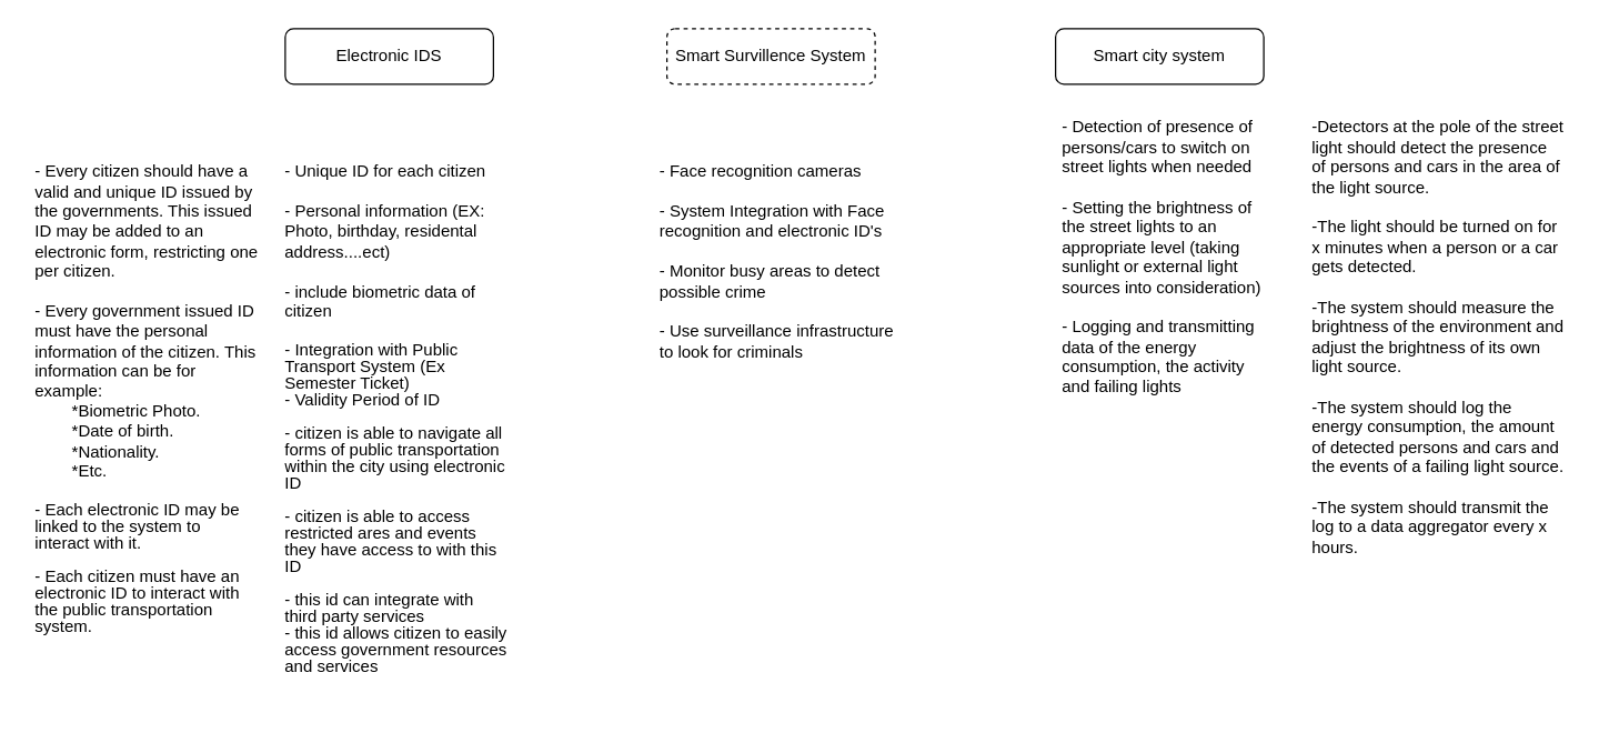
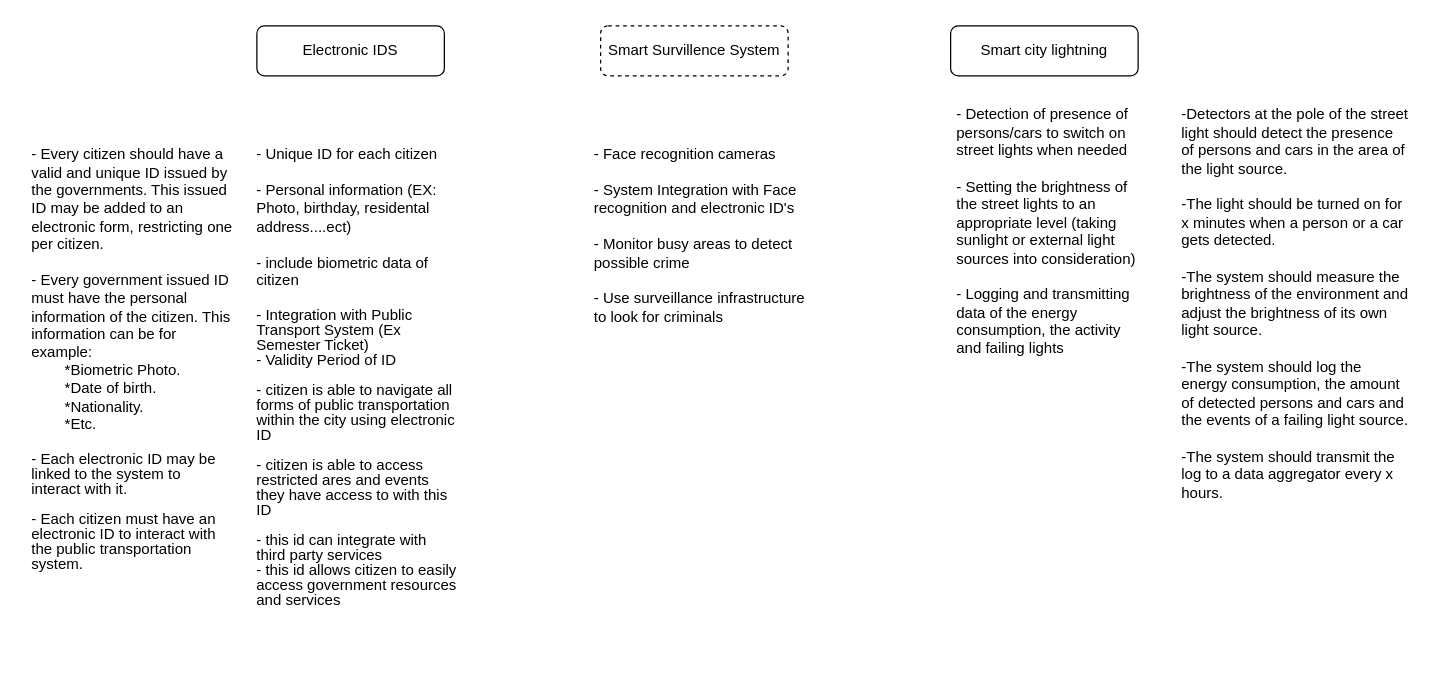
- <mxCell id="4" value="Smart city system" style="rounded=1;whiteSpace=wrap;html=1;" vertex="1" parent="1"><mxGeometry x="760" y="20" width="150" height="40" as="geometry" /></mxCell>
+ <mxCell id="4" value="Smart city lightning" style="rounded=1;whiteSpace=wrap;html=1;" vertex="1" parent="1"><mxGeometry x="760" y="20" width="150" height="40" as="geometry" /></mxCell>
